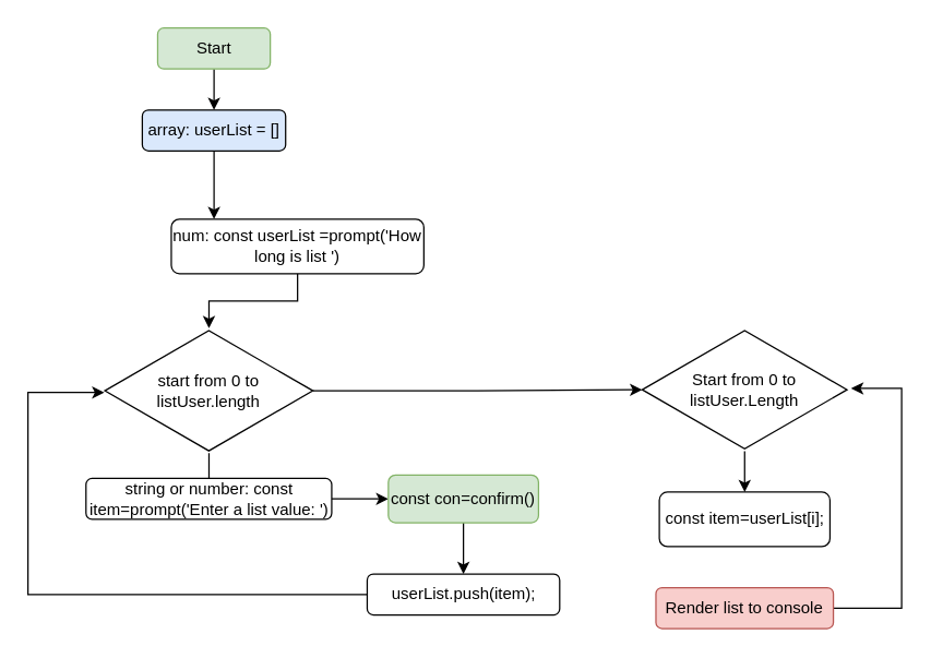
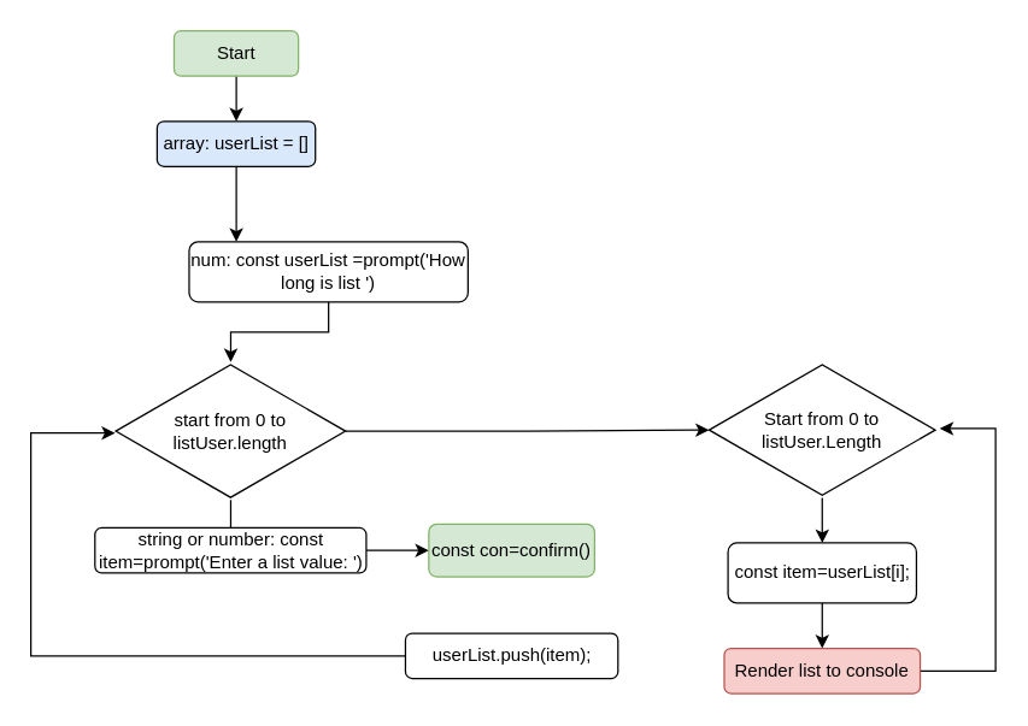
- <mxCell id="15" style="edgeStyle=orthogonalEdgeStyle;rounded=0;orthogonalLoop=1;jettySize=auto;html=1;exitX=0.5;exitY=1;exitDx=0;exitDy=0;entryX=0.5;entryY=0;entryDx=0;entryDy=0;" edge="1" parent="1" source="16" target="18"><mxGeometry relative="1" as="geometry" /></mxCell>
+ <mxCell id="19" style="edgeStyle=orthogonalEdgeStyle;rounded=0;orthogonalLoop=1;jettySize=auto;html=1;exitX=0.5;exitY=1;exitDx=0;exitDy=0;entryX=0.5;entryY=0;entryDx=0;entryDy=0;" edge="1" parent="1" source="20" target="22"><mxGeometry relative="1" as="geometry" /></mxCell>
